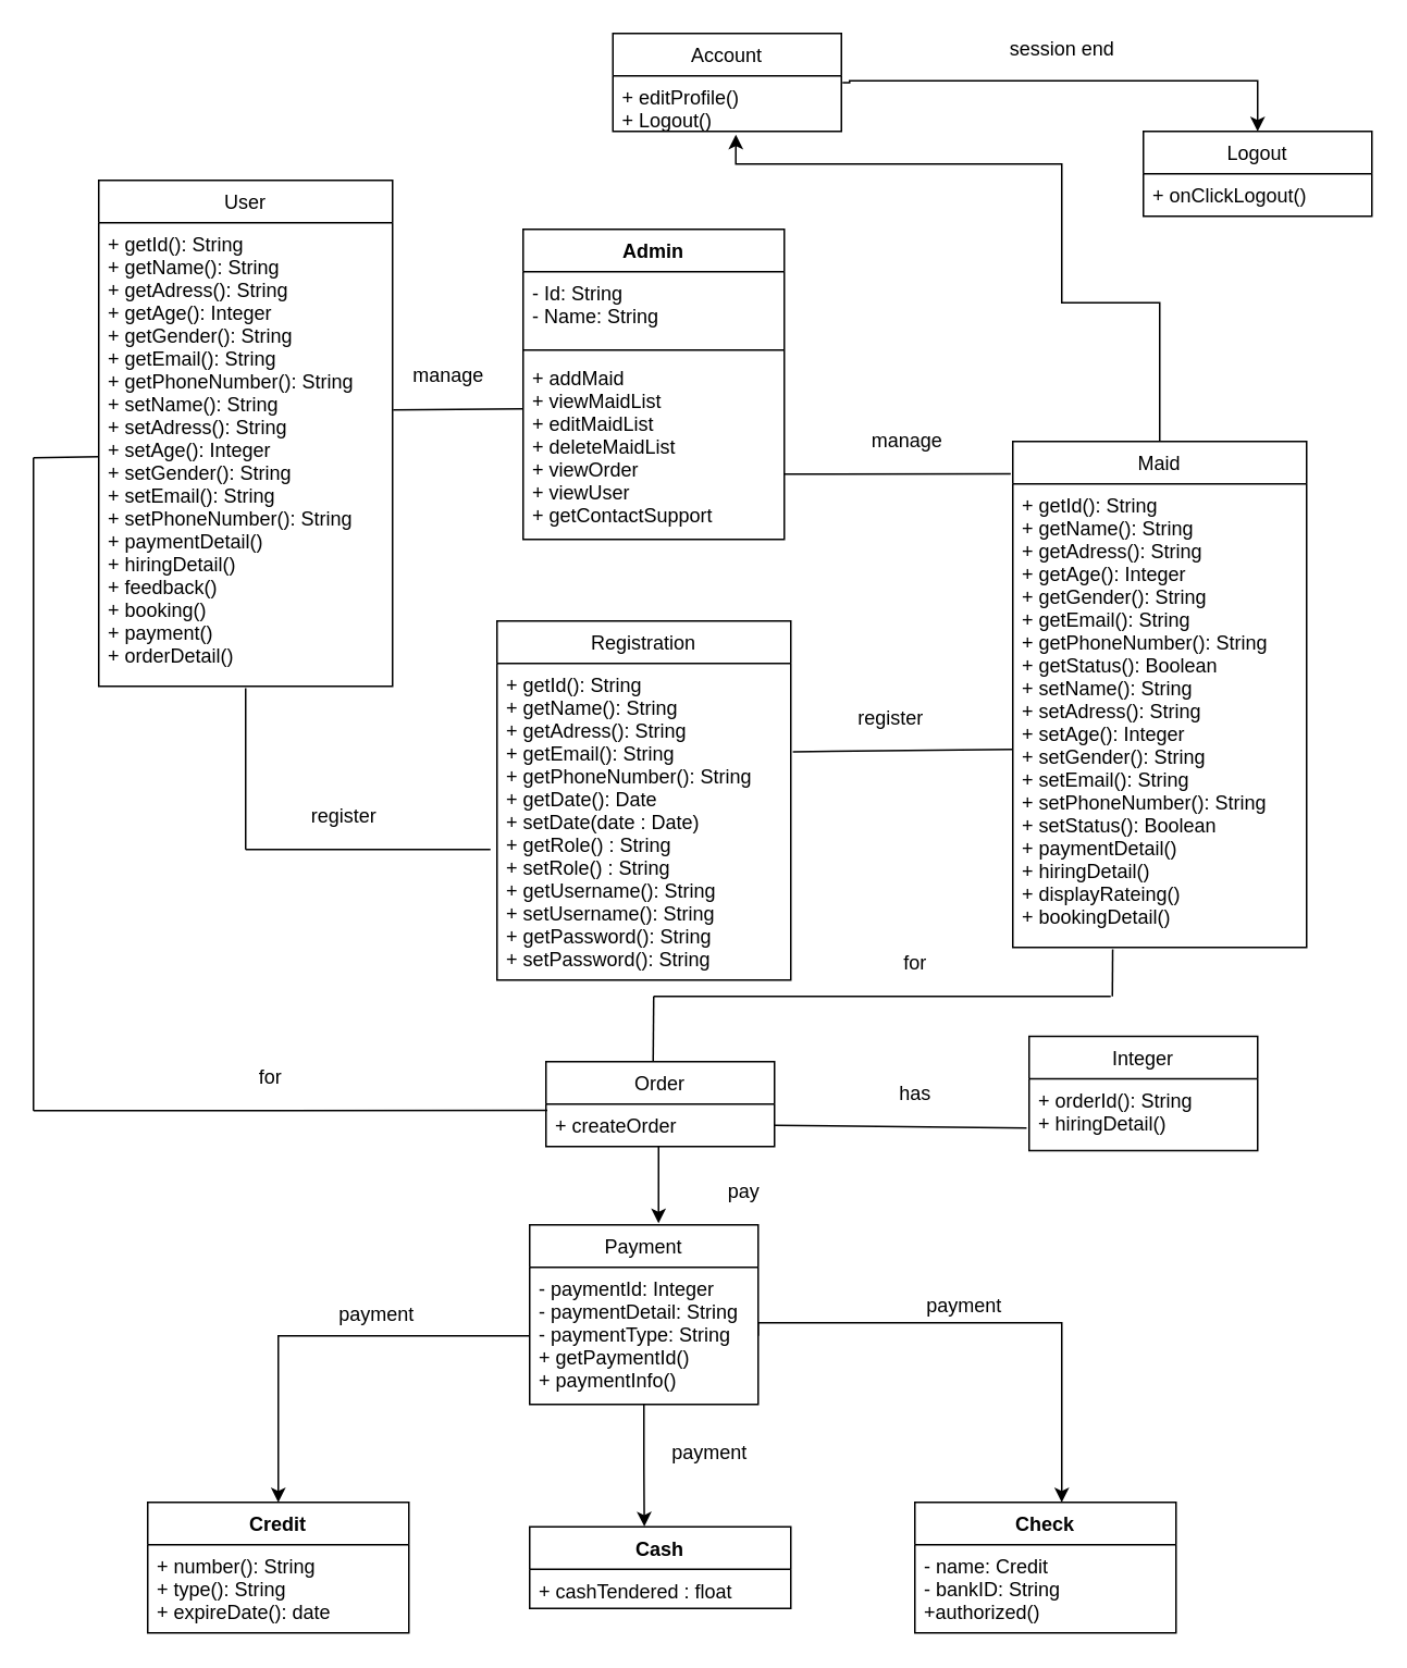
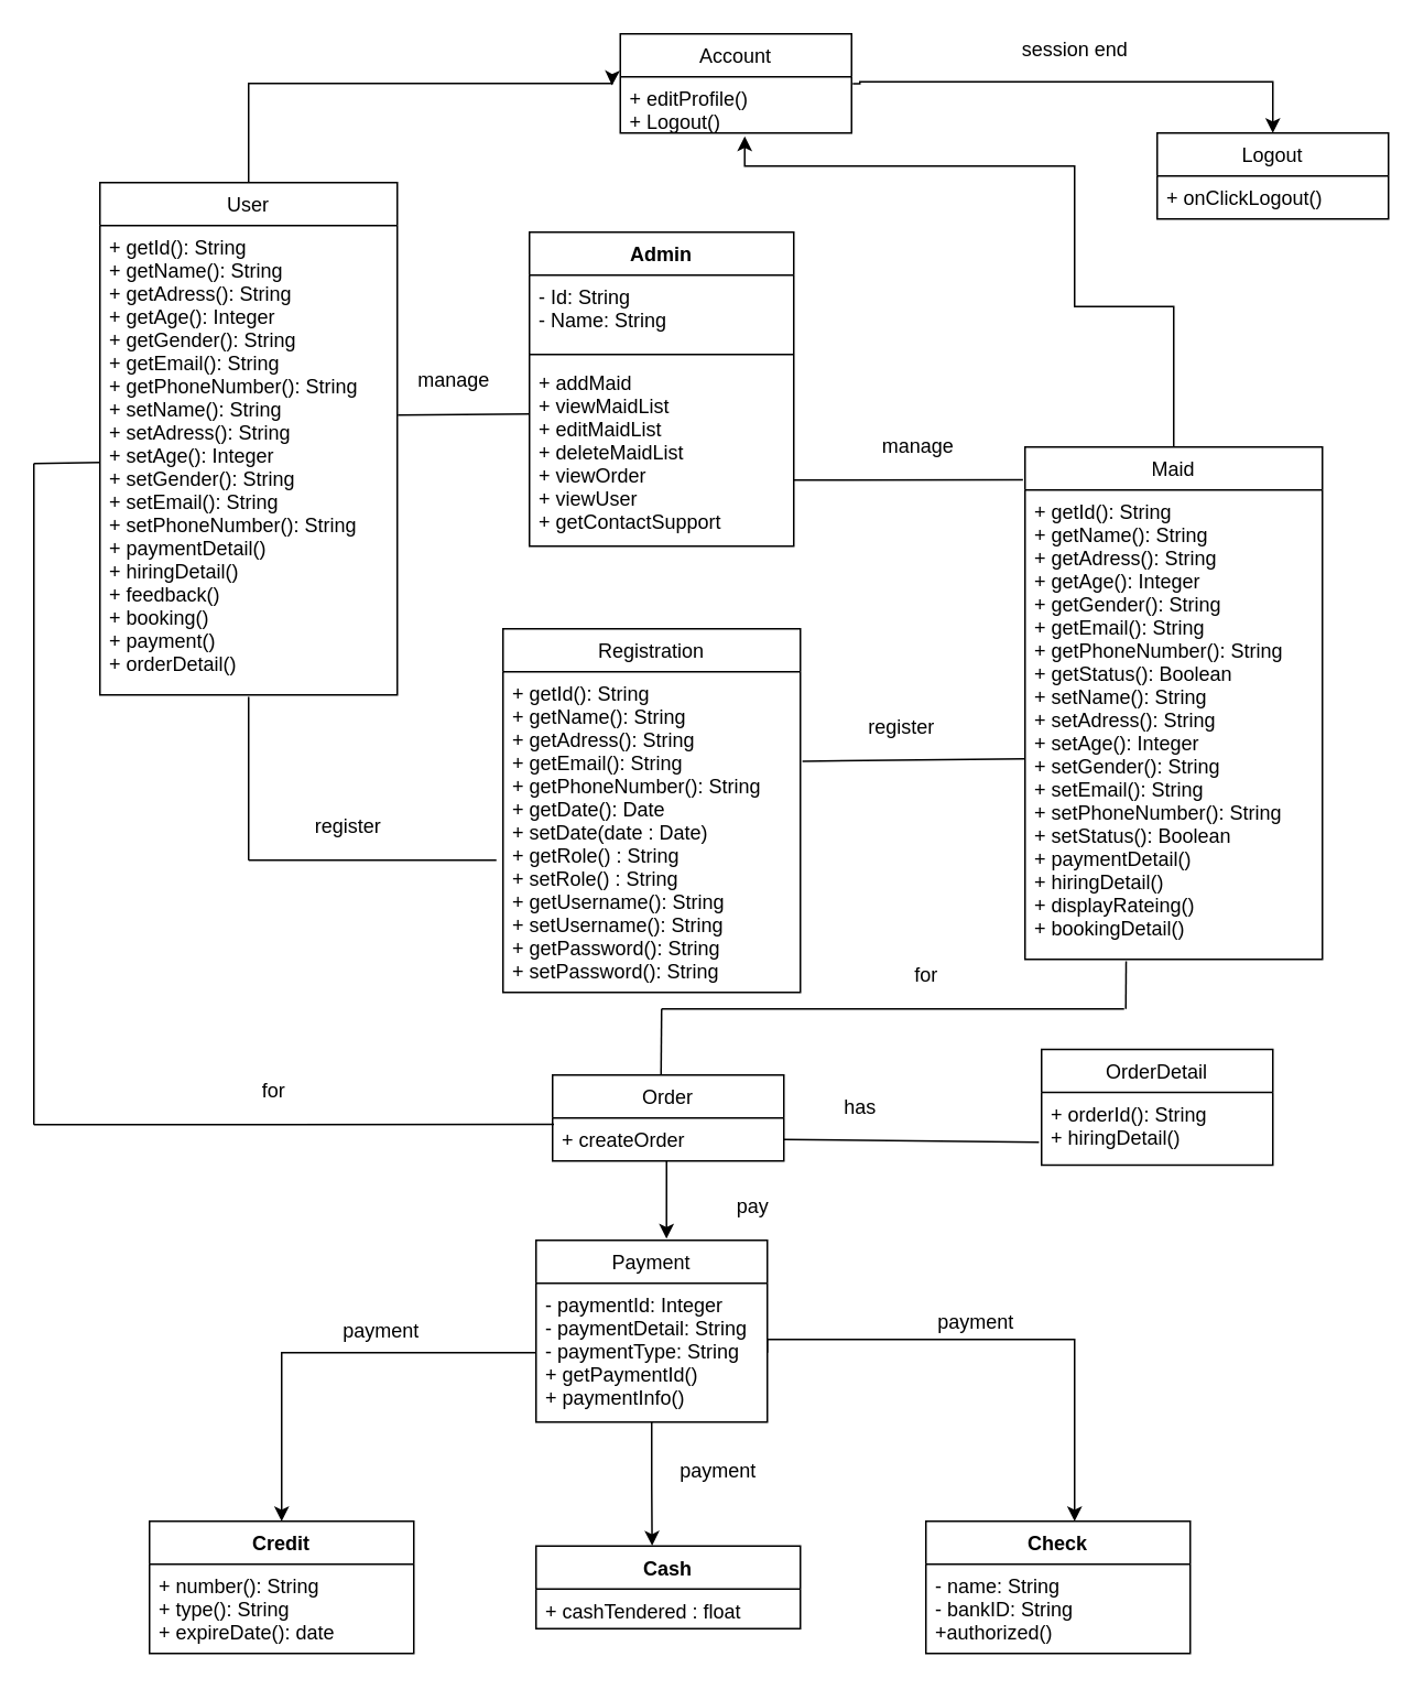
+ <mxCell id="11" style="edgeStyle=orthogonalEdgeStyle;rounded=0;orthogonalLoop=1;jettySize=auto;html=1;entryX=-0.036;entryY=0.154;entryDx=0;entryDy=0;entryPerimeter=0;" edge="1" parent="1" source="12" target="54"><mxGeometry relative="1" as="geometry"><mxPoint x="150" y="50" as="targetPoint" /><Array as="points"><mxPoint x="150" y="50" /></Array></mxGeometry></mxCell>
- <mxCell id="24" value="Integer" style="swimlane;fontStyle=0;childLayout=stackLayout;horizontal=1;startSize=26;fillColor=none;horizontalStack=0;resizeParent=1;resizeParentMax=0;resizeLast=0;collapsible=1;marginBottom=0;" vertex="1" parent="1"><mxGeometry x="630" y="634.5" width="140" height="70" as="geometry" /></mxCell>
+ <mxCell id="24" value="OrderDetail" style="swimlane;fontStyle=0;childLayout=stackLayout;horizontal=1;startSize=26;fillColor=none;horizontalStack=0;resizeParent=1;resizeParentMax=0;resizeLast=0;collapsible=1;marginBottom=0;" vertex="1" parent="1"><mxGeometry x="630" y="634.5" width="140" height="70" as="geometry" /></mxCell>
- <mxCell id="48" value="has" style="text;html=1;align=center;verticalAlign=middle;resizable=0;points=[];autosize=1;strokeColor=none;fillColor=none;" vertex="1" parent="1"><mxGeometry x="545" y="659.5" width="30" height="20" as="geometry" /></mxCell>
+ <mxCell id="48" value="has" style="text;html=1;align=center;verticalAlign=middle;resizable=0;points=[];autosize=1;strokeColor=none;fillColor=none;" vertex="1" parent="1"><mxGeometry x="505" y="659.5" width="30" height="20" as="geometry" /></mxCell>
- <mxCell id="27" value="- name: Credit&#10;- bankID: String&#10;+authorized()" style="text;strokeColor=none;fillColor=none;align=left;verticalAlign=top;spacingLeft=4;spacingRight=4;overflow=hidden;rotatable=0;points=[[0,0.5],[1,0.5]];portConstraint=eastwest;" vertex="1" parent="26"><mxGeometry y="26" width="160" height="54" as="geometry" /></mxCell>
+ <mxCell id="27" value="- name: String&#10;- bankID: String&#10;+authorized()" style="text;strokeColor=none;fillColor=none;align=left;verticalAlign=top;spacingLeft=4;spacingRight=4;overflow=hidden;rotatable=0;points=[[0,0.5],[1,0.5]];portConstraint=eastwest;" vertex="1" parent="26"><mxGeometry y="26" width="160" height="54" as="geometry" /></mxCell>
